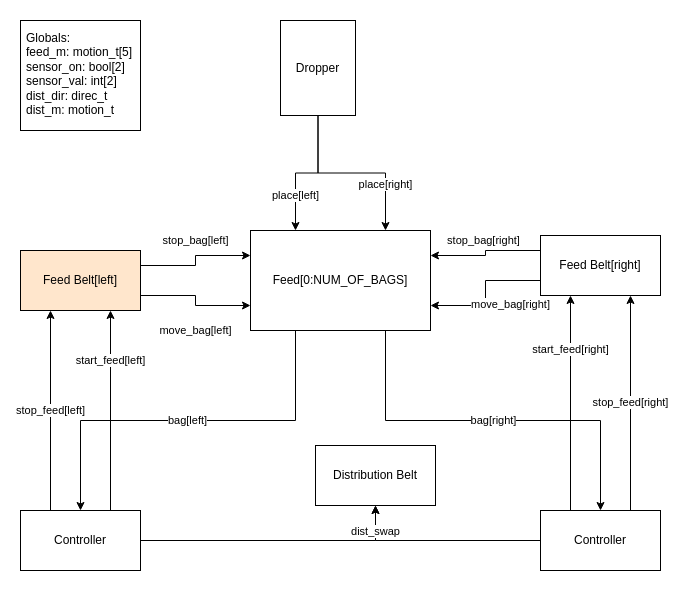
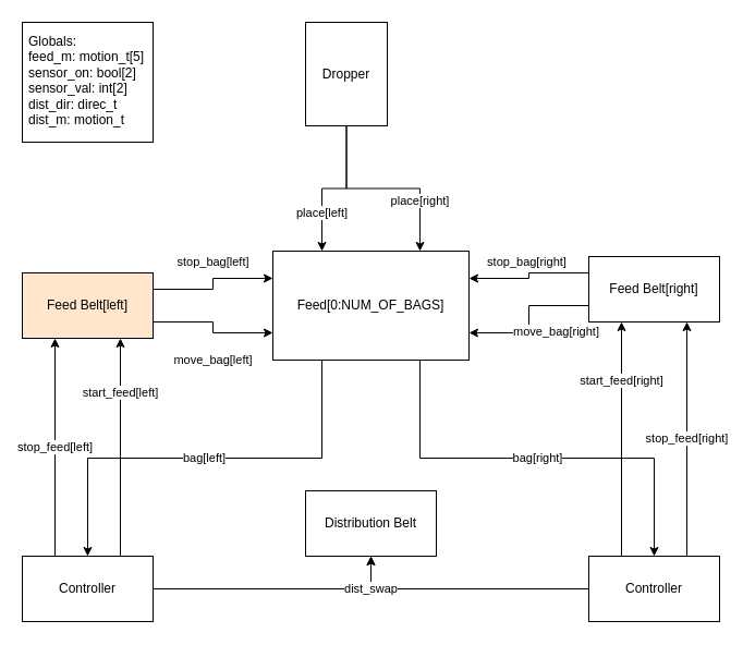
- <mxCell id="18" value="Distribution Belt" style="rounded=0;whiteSpace=wrap;html=1;" parent="1" vertex="1"><mxGeometry x="315" y="445" width="120" height="60" as="geometry" /></mxCell>
+ <mxCell id="18" value="Distribution Belt" style="rounded=0;whiteSpace=wrap;html=1;" parent="1" vertex="1"><mxGeometry x="280" y="450" width="120" height="60" as="geometry" /></mxCell>
